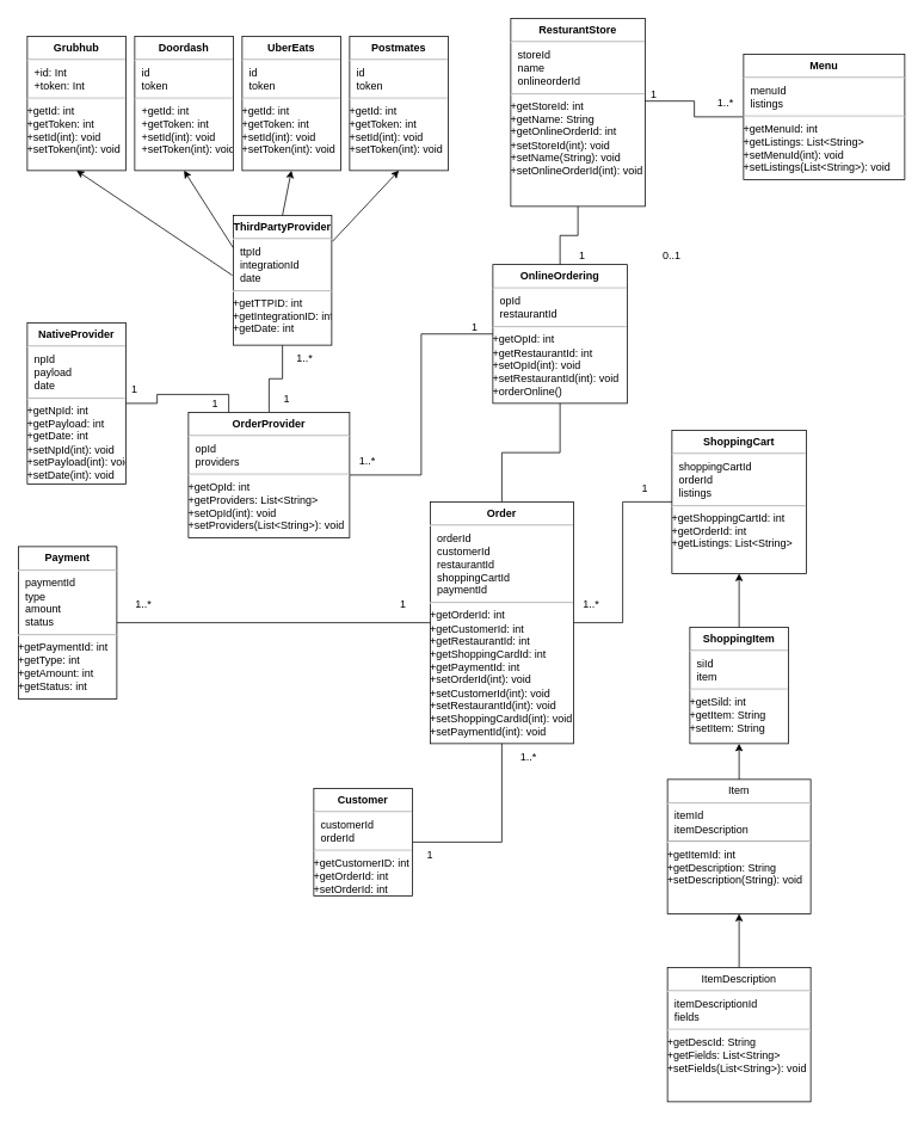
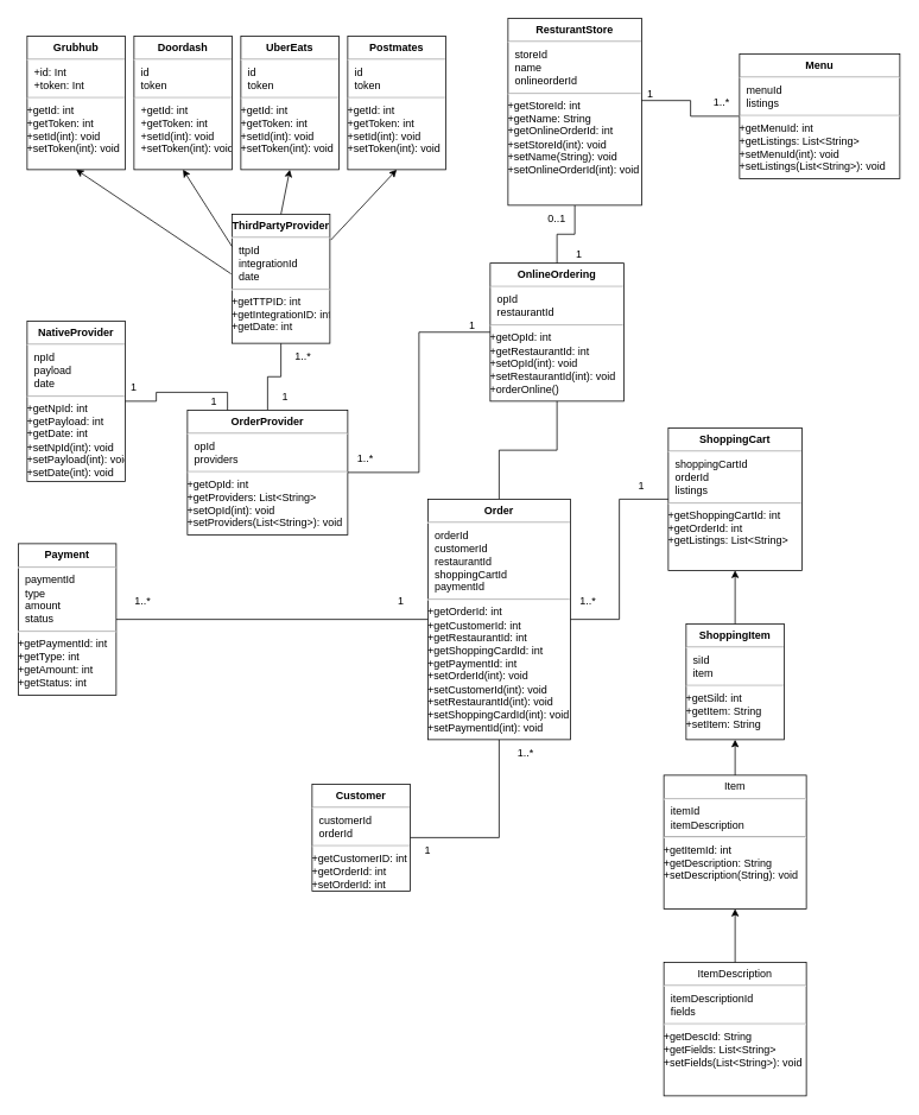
- <mxCell id="38" value="0..1" style="text;html=1;strokeColor=none;fillColor=none;align=center;verticalAlign=middle;whiteSpace=wrap;rounded=0;" vertex="1" parent="1"><mxGeometry x="720" y="270" width="60" height="30" as="geometry" /></mxCell>
+ <mxCell id="38" value="0..1" style="text;html=1;strokeColor=none;fillColor=none;align=center;verticalAlign=middle;whiteSpace=wrap;rounded=0;" vertex="1" parent="1"><mxGeometry x="595" y="230" width="60" height="30" as="geometry" /></mxCell>
